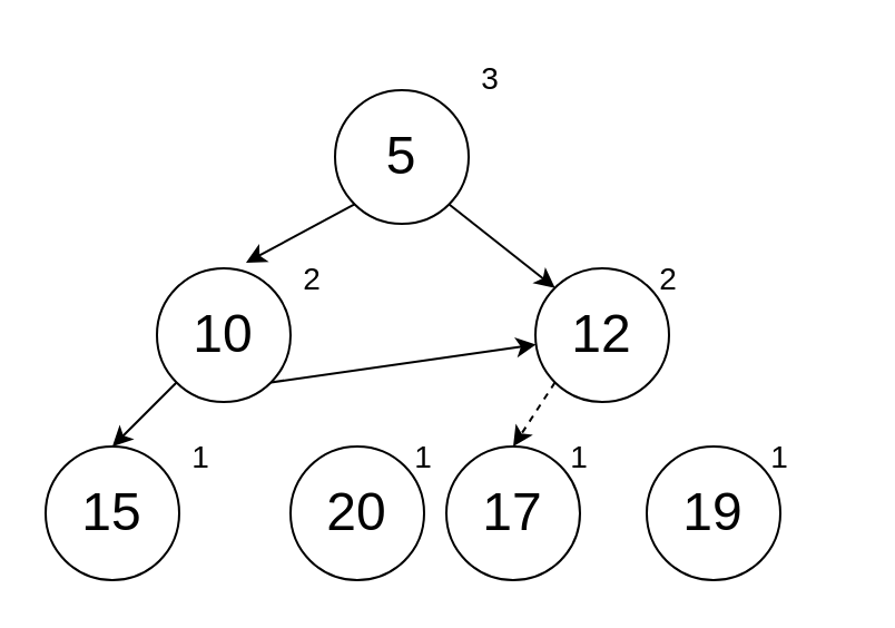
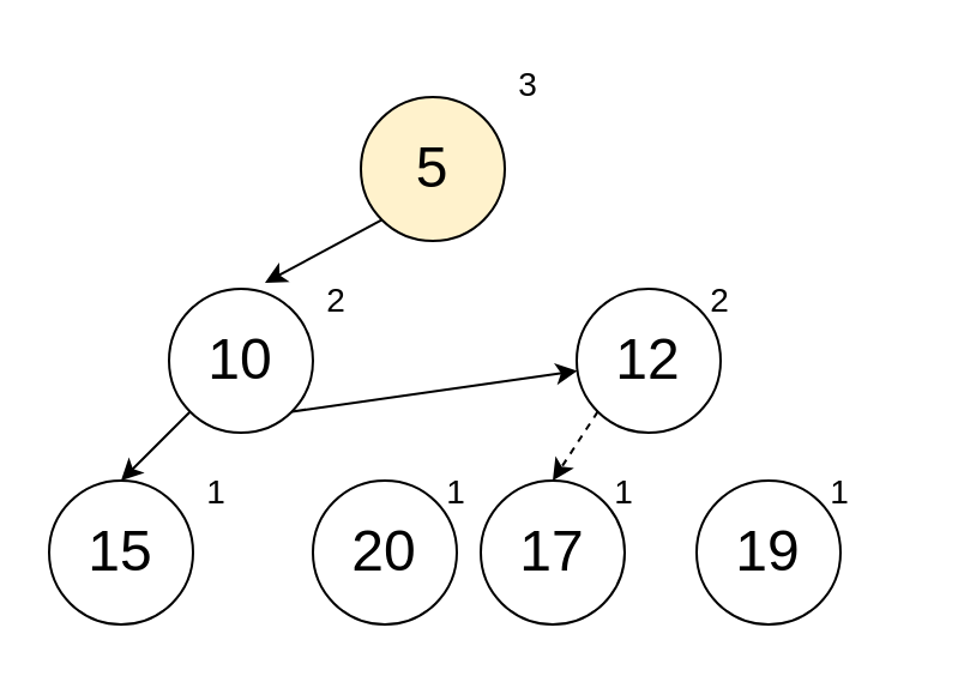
- <mxCell id="12" value="&lt;font style=&quot;font-size: 24px&quot;&gt;5&lt;/font&gt;" style="ellipse;whiteSpace=wrap;html=1;aspect=fixed;" vertex="1" parent="1"><mxGeometry x="150" y="40" width="60" height="60" as="geometry" /></mxCell>
+ <mxCell id="12" value="&lt;font style=&quot;font-size: 24px&quot;&gt;5&lt;/font&gt;" style="ellipse;whiteSpace=wrap;html=1;aspect=fixed;fillColor=#fff2cc;" vertex="1" parent="1"><mxGeometry x="150" y="40" width="60" height="60" as="geometry" /></mxCell>
- <mxCell id="11" style="edgeStyle=none;rounded=0;orthogonalLoop=1;jettySize=auto;html=1;exitX=1;exitY=1;exitDx=0;exitDy=0;entryX=0;entryY=0;entryDx=0;entryDy=0;fontSize=14;" edge="1" parent="1" source="12" target="15"><mxGeometry relative="1" as="geometry" /></mxCell>
